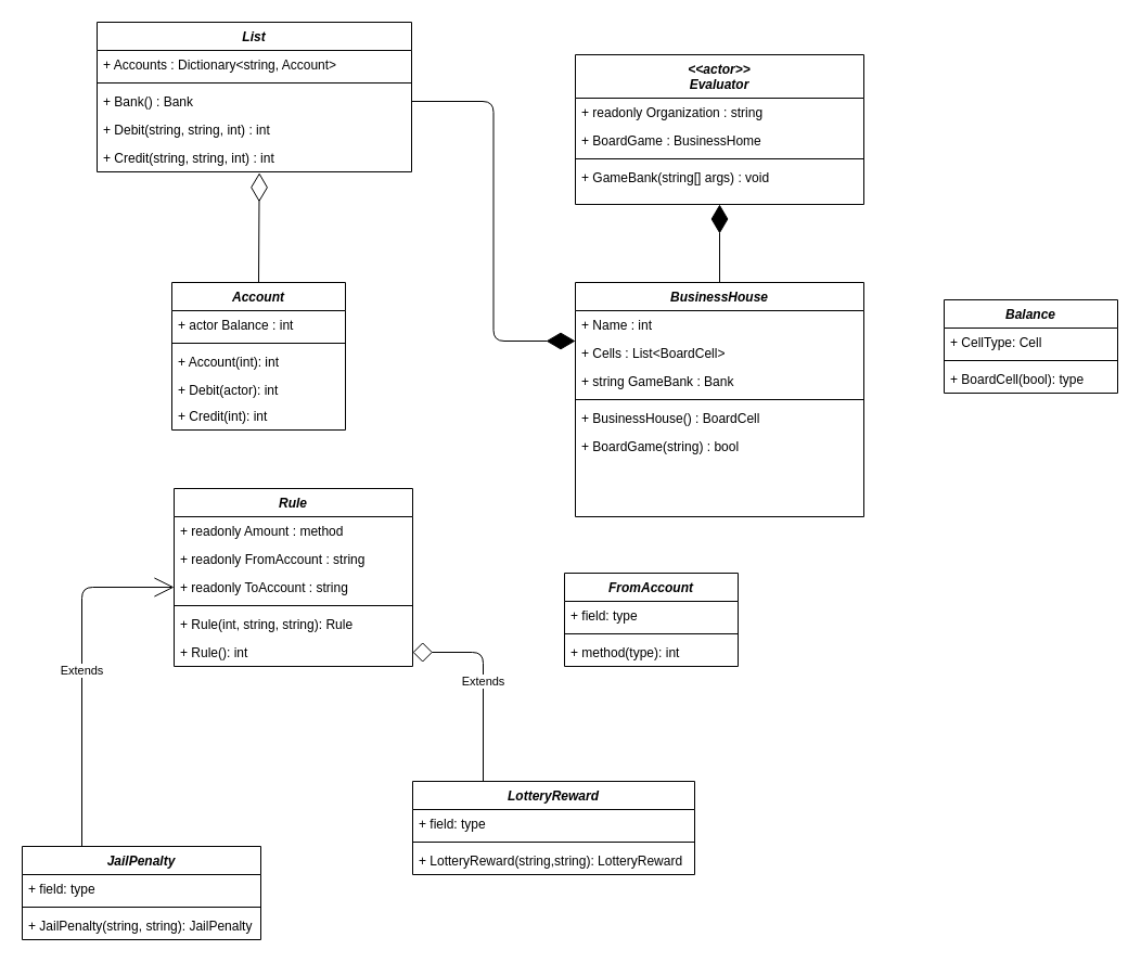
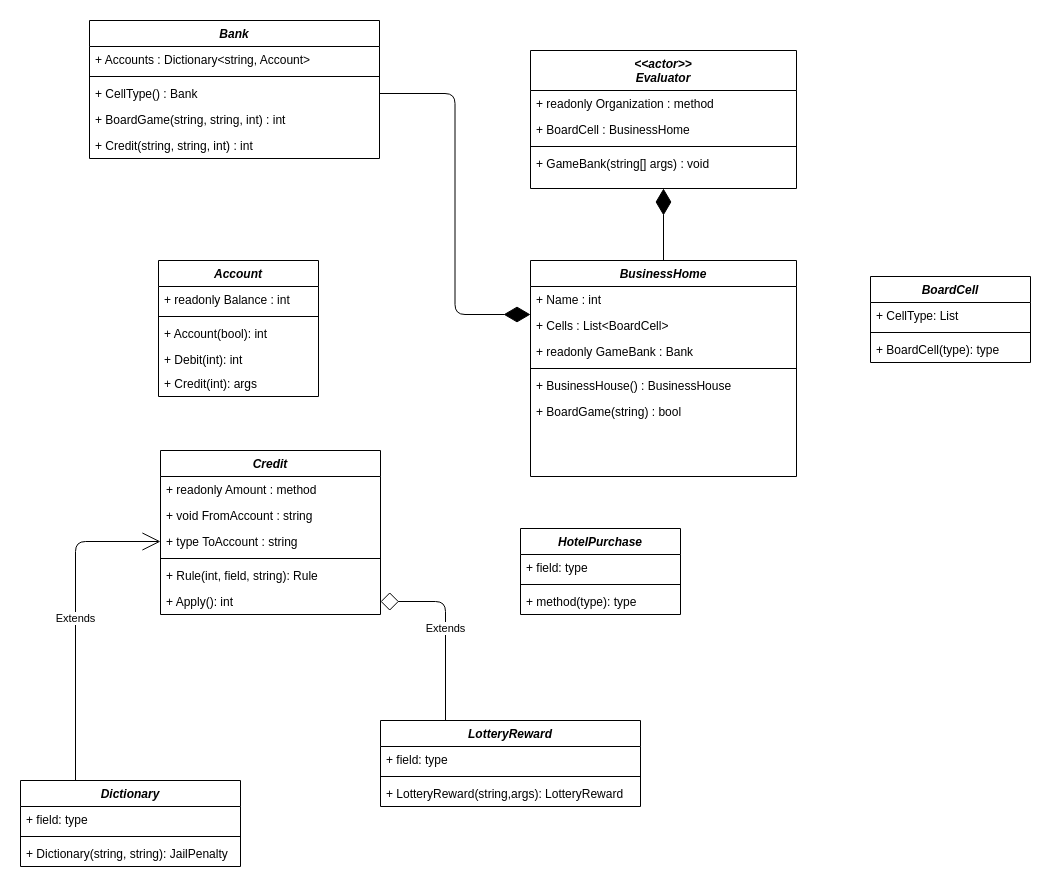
- <mxCell id="19" value="List" style="swimlane;fontStyle=3;align=center;verticalAlign=top;childLayout=stackLayout;horizontal=1;startSize=26;horizontalStack=0;resizeParent=1;resizeParentMax=0;resizeLast=0;collapsible=1;marginBottom=0;" vertex="1" parent="1"><mxGeometry x="89" y="20" width="290" height="138" as="geometry" /></mxCell>
+ <mxCell id="19" value="Bank" style="swimlane;fontStyle=3;align=center;verticalAlign=top;childLayout=stackLayout;horizontal=1;startSize=26;horizontalStack=0;resizeParent=1;resizeParentMax=0;resizeLast=0;collapsible=1;marginBottom=0;" vertex="1" parent="1"><mxGeometry x="89" y="20" width="290" height="138" as="geometry" /></mxCell>
- <mxCell id="22" value="+ Bank() : Bank" style="text;strokeColor=none;fillColor=none;align=left;verticalAlign=top;spacingLeft=4;spacingRight=4;overflow=hidden;rotatable=0;points=[[0,0.5],[1,0.5]];portConstraint=eastwest;" vertex="1" parent="19"><mxGeometry y="60" width="290" height="26" as="geometry" /></mxCell>
+ <mxCell id="22" value="+ CellType() : Bank" style="text;strokeColor=none;fillColor=none;align=left;verticalAlign=top;spacingLeft=4;spacingRight=4;overflow=hidden;rotatable=0;points=[[0,0.5],[1,0.5]];portConstraint=eastwest;" vertex="1" parent="19"><mxGeometry y="60" width="290" height="26" as="geometry" /></mxCell>
- <mxCell id="4" value="+ readonly Organization : string" style="text;align=left;verticalAlign=top;spacingLeft=4;spacingRight=4;overflow=hidden;rotatable=0;points=[[0,0.5],[1,0.5]];portConstraint=eastwest;rounded=0;shadow=0;html=0;" parent="3" vertex="1"><mxGeometry y="40" width="266" height="26" as="geometry" /></mxCell>
+ <mxCell id="4" value="+ readonly Organization : method" style="text;align=left;verticalAlign=top;spacingLeft=4;spacingRight=4;overflow=hidden;rotatable=0;points=[[0,0.5],[1,0.5]];portConstraint=eastwest;rounded=0;shadow=0;html=0;" parent="3" vertex="1"><mxGeometry y="40" width="266" height="26" as="geometry" /></mxCell>
- <mxCell id="23" value="+ Debit(string, string, int) : int" style="text;strokeColor=none;fillColor=none;align=left;verticalAlign=top;spacingLeft=4;spacingRight=4;overflow=hidden;rotatable=0;points=[[0,0.5],[1,0.5]];portConstraint=eastwest;" vertex="1" parent="19"><mxGeometry y="86" width="290" height="26" as="geometry" /></mxCell>
+ <mxCell id="23" value="+ BoardGame(string, string, int) : int" style="text;strokeColor=none;fillColor=none;align=left;verticalAlign=top;spacingLeft=4;spacingRight=4;overflow=hidden;rotatable=0;points=[[0,0.5],[1,0.5]];portConstraint=eastwest;" vertex="1" parent="19"><mxGeometry y="86" width="290" height="26" as="geometry" /></mxCell>
- <mxCell id="5" value="+ BoardGame : BusinessHome" style="text;align=left;verticalAlign=top;spacingLeft=4;spacingRight=4;overflow=hidden;rotatable=0;points=[[0,0.5],[1,0.5]];portConstraint=eastwest;rounded=0;shadow=0;html=0;" parent="3" vertex="1"><mxGeometry y="66" width="266" height="26" as="geometry" /></mxCell>
+ <mxCell id="5" value="+ BoardCell : BusinessHome" style="text;align=left;verticalAlign=top;spacingLeft=4;spacingRight=4;overflow=hidden;rotatable=0;points=[[0,0.5],[1,0.5]];portConstraint=eastwest;rounded=0;shadow=0;html=0;" parent="3" vertex="1"><mxGeometry y="66" width="266" height="26" as="geometry" /></mxCell>
- <mxCell id="25" value="" style="endArrow=diamondThin;endFill=0;endSize=24;html=1;exitX=0.5;exitY=0;exitDx=0;exitDy=0;startSize=0;entryX=0.516;entryY=1.033;entryDx=0;entryDy=0;entryPerimeter=0;" edge="1" parent="1" source="26" target="24"><mxGeometry width="160" relative="1" as="geometry"><mxPoint x="880" y="325" as="sourcePoint" /><mxPoint x="231" y="160" as="targetPoint" /></mxGeometry></mxCell>
- <mxCell id="8" value="BusinessHouse" style="swimlane;fontStyle=3;align=center;verticalAlign=top;childLayout=stackLayout;horizontal=1;startSize=26;horizontalStack=0;resizeParent=1;resizeLast=0;collapsible=1;marginBottom=0;rounded=0;shadow=0;strokeWidth=1;" parent="1" vertex="1"><mxGeometry x="530" y="260" width="266" height="216" as="geometry"><mxRectangle x="550" y="140" width="160" height="26" as="alternateBounds" /></mxGeometry></mxCell>
+ <mxCell id="8" value="BusinessHome" style="swimlane;fontStyle=3;align=center;verticalAlign=top;childLayout=stackLayout;horizontal=1;startSize=26;horizontalStack=0;resizeParent=1;resizeLast=0;collapsible=1;marginBottom=0;rounded=0;shadow=0;strokeWidth=1;" parent="1" vertex="1"><mxGeometry x="530" y="260" width="266" height="216" as="geometry"><mxRectangle x="550" y="140" width="160" height="26" as="alternateBounds" /></mxGeometry></mxCell>
- <mxCell id="15" value="Balance" style="swimlane;fontStyle=3;align=center;verticalAlign=top;childLayout=stackLayout;horizontal=1;startSize=26;horizontalStack=0;resizeParent=1;resizeParentMax=0;resizeLast=0;collapsible=1;marginBottom=0;" vertex="1" parent="1"><mxGeometry x="870" y="276" width="160" height="86" as="geometry" /></mxCell>
+ <mxCell id="15" value="BoardCell" style="swimlane;fontStyle=3;align=center;verticalAlign=top;childLayout=stackLayout;horizontal=1;startSize=26;horizontalStack=0;resizeParent=1;resizeParentMax=0;resizeLast=0;collapsible=1;marginBottom=0;" vertex="1" parent="1"><mxGeometry x="870" y="276" width="160" height="86" as="geometry" /></mxCell>
- <mxCell id="27" value="+ actor Balance : int" style="text;strokeColor=none;fillColor=none;align=left;verticalAlign=top;spacingLeft=4;spacingRight=4;overflow=hidden;rotatable=0;points=[[0,0.5],[1,0.5]];portConstraint=eastwest;" vertex="1" parent="26"><mxGeometry y="26" width="160" height="26" as="geometry" /></mxCell>
+ <mxCell id="27" value="+ readonly Balance : int" style="text;strokeColor=none;fillColor=none;align=left;verticalAlign=top;spacingLeft=4;spacingRight=4;overflow=hidden;rotatable=0;points=[[0,0.5],[1,0.5]];portConstraint=eastwest;" vertex="1" parent="26"><mxGeometry y="26" width="160" height="26" as="geometry" /></mxCell>
- <mxCell id="16" value="+ CellType: Cell" style="text;strokeColor=none;fillColor=none;align=left;verticalAlign=top;spacingLeft=4;spacingRight=4;overflow=hidden;rotatable=0;points=[[0,0.5],[1,0.5]];portConstraint=eastwest;" vertex="1" parent="15"><mxGeometry y="26" width="160" height="26" as="geometry" /></mxCell>
+ <mxCell id="16" value="+ CellType: List" style="text;strokeColor=none;fillColor=none;align=left;verticalAlign=top;spacingLeft=4;spacingRight=4;overflow=hidden;rotatable=0;points=[[0,0.5],[1,0.5]];portConstraint=eastwest;" vertex="1" parent="15"><mxGeometry y="26" width="160" height="26" as="geometry" /></mxCell>
- <mxCell id="29" value="+ Account(int): int" style="text;strokeColor=none;fillColor=none;align=left;verticalAlign=top;spacingLeft=4;spacingRight=4;overflow=hidden;rotatable=0;points=[[0,0.5],[1,0.5]];portConstraint=eastwest;" vertex="1" parent="26"><mxGeometry y="60" width="160" height="26" as="geometry" /></mxCell>
+ <mxCell id="29" value="+ Account(bool): int" style="text;strokeColor=none;fillColor=none;align=left;verticalAlign=top;spacingLeft=4;spacingRight=4;overflow=hidden;rotatable=0;points=[[0,0.5],[1,0.5]];portConstraint=eastwest;" vertex="1" parent="26"><mxGeometry y="60" width="160" height="26" as="geometry" /></mxCell>
- <mxCell id="18" value="+ BoardCell(bool): type" style="text;strokeColor=none;fillColor=none;align=left;verticalAlign=top;spacingLeft=4;spacingRight=4;overflow=hidden;rotatable=0;points=[[0,0.5],[1,0.5]];portConstraint=eastwest;" vertex="1" parent="15"><mxGeometry y="60" width="160" height="26" as="geometry" /></mxCell>
+ <mxCell id="18" value="+ BoardCell(type): type" style="text;strokeColor=none;fillColor=none;align=left;verticalAlign=top;spacingLeft=4;spacingRight=4;overflow=hidden;rotatable=0;points=[[0,0.5],[1,0.5]];portConstraint=eastwest;" vertex="1" parent="15"><mxGeometry y="60" width="160" height="26" as="geometry" /></mxCell>
- <mxCell id="11" value="+ string GameBank : Bank" style="text;align=left;verticalAlign=top;spacingLeft=4;spacingRight=4;overflow=hidden;rotatable=0;points=[[0,0.5],[1,0.5]];portConstraint=eastwest;rounded=0;shadow=0;html=0;" vertex="1" parent="8"><mxGeometry y="78" width="266" height="26" as="geometry" /></mxCell>
+ <mxCell id="11" value="+ readonly GameBank : Bank" style="text;align=left;verticalAlign=top;spacingLeft=4;spacingRight=4;overflow=hidden;rotatable=0;points=[[0,0.5],[1,0.5]];portConstraint=eastwest;rounded=0;shadow=0;html=0;" vertex="1" parent="8"><mxGeometry y="78" width="266" height="26" as="geometry" /></mxCell>
- <mxCell id="30" value="+ Debit(actor): int" style="text;strokeColor=none;fillColor=none;align=left;verticalAlign=top;spacingLeft=4;spacingRight=4;overflow=hidden;rotatable=0;points=[[0,0.5],[1,0.5]];portConstraint=eastwest;" vertex="1" parent="26"><mxGeometry y="86" width="160" height="24" as="geometry" /></mxCell>
+ <mxCell id="30" value="+ Debit(int): int" style="text;strokeColor=none;fillColor=none;align=left;verticalAlign=top;spacingLeft=4;spacingRight=4;overflow=hidden;rotatable=0;points=[[0,0.5],[1,0.5]];portConstraint=eastwest;" vertex="1" parent="26"><mxGeometry y="86" width="160" height="24" as="geometry" /></mxCell>
- <mxCell id="31" value="+ Credit(int): int" style="text;strokeColor=none;fillColor=none;align=left;verticalAlign=top;spacingLeft=4;spacingRight=4;overflow=hidden;rotatable=0;points=[[0,0.5],[1,0.5]];portConstraint=eastwest;" vertex="1" parent="26"><mxGeometry y="110" width="160" height="26" as="geometry" /></mxCell>
+ <mxCell id="31" value="+ Credit(int): args" style="text;strokeColor=none;fillColor=none;align=left;verticalAlign=top;spacingLeft=4;spacingRight=4;overflow=hidden;rotatable=0;points=[[0,0.5],[1,0.5]];portConstraint=eastwest;" vertex="1" parent="26"><mxGeometry y="110" width="160" height="26" as="geometry" /></mxCell>
- <mxCell id="13" value="+ BusinessHouse() : BoardCell" style="text;align=left;verticalAlign=top;spacingLeft=4;spacingRight=4;overflow=hidden;rotatable=0;points=[[0,0.5],[1,0.5]];portConstraint=eastwest;rounded=0;shadow=0;html=0;" vertex="1" parent="8"><mxGeometry y="112" width="266" height="26" as="geometry" /></mxCell>
+ <mxCell id="13" value="+ BusinessHouse() : BusinessHouse" style="text;align=left;verticalAlign=top;spacingLeft=4;spacingRight=4;overflow=hidden;rotatable=0;points=[[0,0.5],[1,0.5]];portConstraint=eastwest;rounded=0;shadow=0;html=0;" vertex="1" parent="8"><mxGeometry y="112" width="266" height="26" as="geometry" /></mxCell>
- <mxCell id="35" value="Rule" style="swimlane;fontStyle=3;align=center;verticalAlign=top;childLayout=stackLayout;horizontal=1;startSize=26;horizontalStack=0;resizeParent=1;resizeParentMax=0;resizeLast=0;collapsible=1;marginBottom=0;" vertex="1" parent="1"><mxGeometry x="160" y="450" width="220" height="164" as="geometry" /></mxCell>
+ <mxCell id="35" value="Credit" style="swimlane;fontStyle=3;align=center;verticalAlign=top;childLayout=stackLayout;horizontal=1;startSize=26;horizontalStack=0;resizeParent=1;resizeParentMax=0;resizeLast=0;collapsible=1;marginBottom=0;" vertex="1" parent="1"><mxGeometry x="160" y="450" width="220" height="164" as="geometry" /></mxCell>
- <mxCell id="37" value="+ readonly FromAccount : string" style="text;strokeColor=none;fillColor=none;align=left;verticalAlign=top;spacingLeft=4;spacingRight=4;overflow=hidden;rotatable=0;points=[[0,0.5],[1,0.5]];portConstraint=eastwest;" vertex="1" parent="35"><mxGeometry y="52" width="220" height="26" as="geometry" /></mxCell>
+ <mxCell id="37" value="+ void FromAccount : string" style="text;strokeColor=none;fillColor=none;align=left;verticalAlign=top;spacingLeft=4;spacingRight=4;overflow=hidden;rotatable=0;points=[[0,0.5],[1,0.5]];portConstraint=eastwest;" vertex="1" parent="35"><mxGeometry y="52" width="220" height="26" as="geometry" /></mxCell>
- <mxCell id="38" value="+ readonly ToAccount : string" style="text;strokeColor=none;fillColor=none;align=left;verticalAlign=top;spacingLeft=4;spacingRight=4;overflow=hidden;rotatable=0;points=[[0,0.5],[1,0.5]];portConstraint=eastwest;" vertex="1" parent="35"><mxGeometry y="78" width="220" height="26" as="geometry" /></mxCell>
+ <mxCell id="38" value="+ type ToAccount : string" style="text;strokeColor=none;fillColor=none;align=left;verticalAlign=top;spacingLeft=4;spacingRight=4;overflow=hidden;rotatable=0;points=[[0,0.5],[1,0.5]];portConstraint=eastwest;" vertex="1" parent="35"><mxGeometry y="78" width="220" height="26" as="geometry" /></mxCell>
- <mxCell id="50" value="FromAccount" style="swimlane;fontStyle=3;align=center;verticalAlign=top;childLayout=stackLayout;horizontal=1;startSize=26;horizontalStack=0;resizeParent=1;resizeParentMax=0;resizeLast=0;collapsible=1;marginBottom=0;" vertex="1" parent="1"><mxGeometry x="520" y="528" width="160" height="86" as="geometry" /></mxCell>
+ <mxCell id="50" value="HotelPurchase" style="swimlane;fontStyle=3;align=center;verticalAlign=top;childLayout=stackLayout;horizontal=1;startSize=26;horizontalStack=0;resizeParent=1;resizeParentMax=0;resizeLast=0;collapsible=1;marginBottom=0;" vertex="1" parent="1"><mxGeometry x="520" y="528" width="160" height="86" as="geometry" /></mxCell>
- <mxCell id="40" value="+ Rule(int, string, string): Rule" style="text;strokeColor=none;fillColor=none;align=left;verticalAlign=top;spacingLeft=4;spacingRight=4;overflow=hidden;rotatable=0;points=[[0,0.5],[1,0.5]];portConstraint=eastwest;" vertex="1" parent="35"><mxGeometry y="112" width="220" height="26" as="geometry" /></mxCell>
+ <mxCell id="40" value="+ Rule(int, field, string): Rule" style="text;strokeColor=none;fillColor=none;align=left;verticalAlign=top;spacingLeft=4;spacingRight=4;overflow=hidden;rotatable=0;points=[[0,0.5],[1,0.5]];portConstraint=eastwest;" vertex="1" parent="35"><mxGeometry y="112" width="220" height="26" as="geometry" /></mxCell>
- <mxCell id="41" value="+ Rule(): int" style="text;strokeColor=none;fillColor=none;align=left;verticalAlign=top;spacingLeft=4;spacingRight=4;overflow=hidden;rotatable=0;points=[[0,0.5],[1,0.5]];portConstraint=eastwest;" vertex="1" parent="35"><mxGeometry y="138" width="220" height="26" as="geometry" /></mxCell>
+ <mxCell id="41" value="+ Apply(): int" style="text;strokeColor=none;fillColor=none;align=left;verticalAlign=top;spacingLeft=4;spacingRight=4;overflow=hidden;rotatable=0;points=[[0,0.5],[1,0.5]];portConstraint=eastwest;" vertex="1" parent="35"><mxGeometry y="138" width="220" height="26" as="geometry" /></mxCell>
- <mxCell id="53" value="+ method(type): int" style="text;strokeColor=none;fillColor=none;align=left;verticalAlign=top;spacingLeft=4;spacingRight=4;overflow=hidden;rotatable=0;points=[[0,0.5],[1,0.5]];portConstraint=eastwest;" vertex="1" parent="50"><mxGeometry y="60" width="160" height="26" as="geometry" /></mxCell>
+ <mxCell id="53" value="+ method(type): type" style="text;strokeColor=none;fillColor=none;align=left;verticalAlign=top;spacingLeft=4;spacingRight=4;overflow=hidden;rotatable=0;points=[[0,0.5],[1,0.5]];portConstraint=eastwest;" vertex="1" parent="50"><mxGeometry y="60" width="160" height="26" as="geometry" /></mxCell>
- <mxCell id="42" value="JailPenalty" style="swimlane;fontStyle=3;align=center;verticalAlign=top;childLayout=stackLayout;horizontal=1;startSize=26;horizontalStack=0;resizeParent=1;resizeParentMax=0;resizeLast=0;collapsible=1;marginBottom=0;" vertex="1" parent="1"><mxGeometry x="20" y="780" width="220" height="86" as="geometry" /></mxCell>
+ <mxCell id="42" value="Dictionary" style="swimlane;fontStyle=3;align=center;verticalAlign=top;childLayout=stackLayout;horizontal=1;startSize=26;horizontalStack=0;resizeParent=1;resizeParentMax=0;resizeLast=0;collapsible=1;marginBottom=0;" vertex="1" parent="1"><mxGeometry x="20" y="780" width="220" height="86" as="geometry" /></mxCell>
- <mxCell id="49" value="+ LotteryReward(string,string): LotteryReward" style="text;strokeColor=none;fillColor=none;align=left;verticalAlign=top;spacingLeft=4;spacingRight=4;overflow=hidden;rotatable=0;points=[[0,0.5],[1,0.5]];portConstraint=eastwest;" vertex="1" parent="46"><mxGeometry y="60" width="260" height="26" as="geometry" /></mxCell>
+ <mxCell id="49" value="+ LotteryReward(string,args): LotteryReward" style="text;strokeColor=none;fillColor=none;align=left;verticalAlign=top;spacingLeft=4;spacingRight=4;overflow=hidden;rotatable=0;points=[[0,0.5],[1,0.5]];portConstraint=eastwest;" vertex="1" parent="46"><mxGeometry y="60" width="260" height="26" as="geometry" /></mxCell>
- <mxCell id="45" value="+ JailPenalty(string, string): JailPenalty" style="text;strokeColor=none;fillColor=none;align=left;verticalAlign=top;spacingLeft=4;spacingRight=4;overflow=hidden;rotatable=0;points=[[0,0.5],[1,0.5]];portConstraint=eastwest;" vertex="1" parent="42"><mxGeometry y="60" width="220" height="26" as="geometry" /></mxCell>
+ <mxCell id="45" value="+ Dictionary(string, string): JailPenalty" style="text;strokeColor=none;fillColor=none;align=left;verticalAlign=top;spacingLeft=4;spacingRight=4;overflow=hidden;rotatable=0;points=[[0,0.5],[1,0.5]];portConstraint=eastwest;" vertex="1" parent="42"><mxGeometry y="60" width="220" height="26" as="geometry" /></mxCell>
